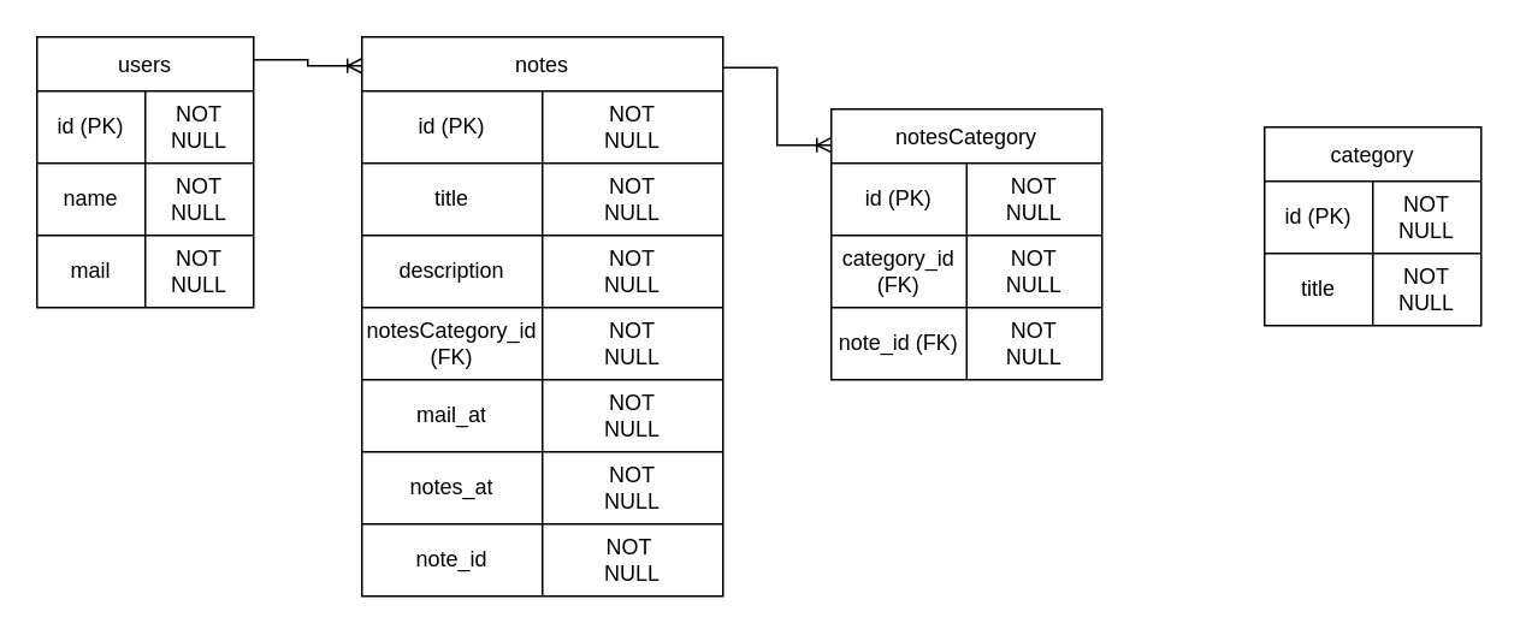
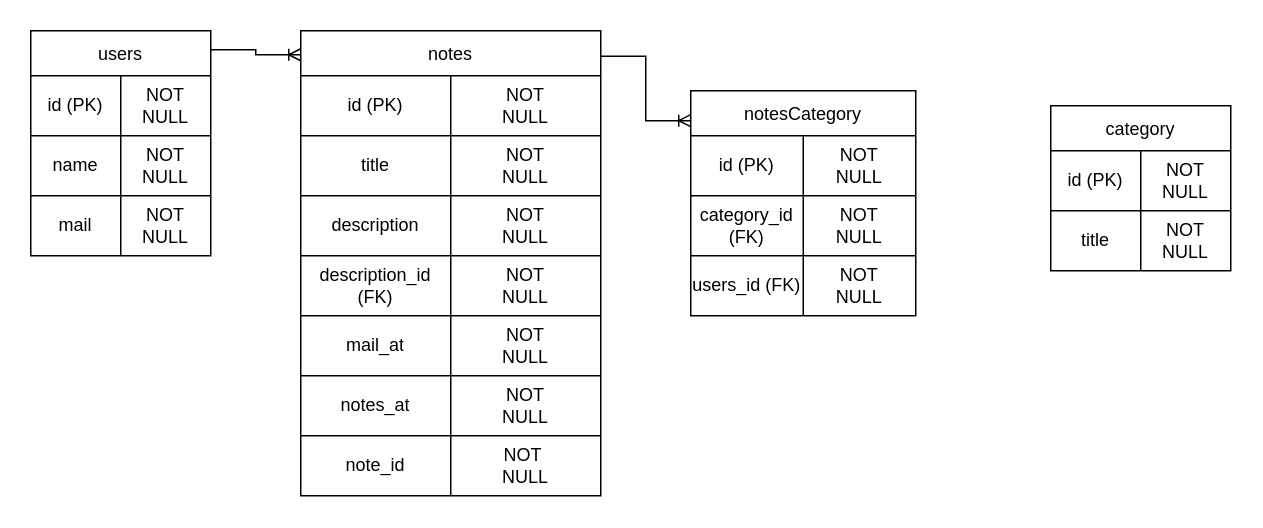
- <mxCell id="15" value="notesCategory_id&lt;br&gt;(FK)" style="shape=partialRectangle;html=1;whiteSpace=wrap;connectable=0;overflow=hidden;fillColor=none;top=0;left=0;bottom=0;right=0;pointerEvents=1;" vertex="1" parent="14"><mxGeometry width="100" height="40" as="geometry"><mxRectangle width="100" height="40" as="alternateBounds" /></mxGeometry></mxCell>
+ <mxCell id="15" value="description_id&lt;br&gt;(FK)" style="shape=partialRectangle;html=1;whiteSpace=wrap;connectable=0;overflow=hidden;fillColor=none;top=0;left=0;bottom=0;right=0;pointerEvents=1;" vertex="1" parent="14"><mxGeometry width="100" height="40" as="geometry"><mxRectangle width="100" height="40" as="alternateBounds" /></mxGeometry></mxCell>
- <mxCell id="44" value="note_id (FK)" style="shape=partialRectangle;html=1;whiteSpace=wrap;connectable=0;overflow=hidden;fillColor=none;top=0;left=0;bottom=0;right=0;pointerEvents=1;" vertex="1" parent="43"><mxGeometry width="75" height="40" as="geometry"><mxRectangle width="75" height="40" as="alternateBounds" /></mxGeometry></mxCell>
+ <mxCell id="44" value="users_id (FK)" style="shape=partialRectangle;html=1;whiteSpace=wrap;connectable=0;overflow=hidden;fillColor=none;top=0;left=0;bottom=0;right=0;pointerEvents=1;" vertex="1" parent="43"><mxGeometry width="75" height="40" as="geometry"><mxRectangle width="75" height="40" as="alternateBounds" /></mxGeometry></mxCell>
